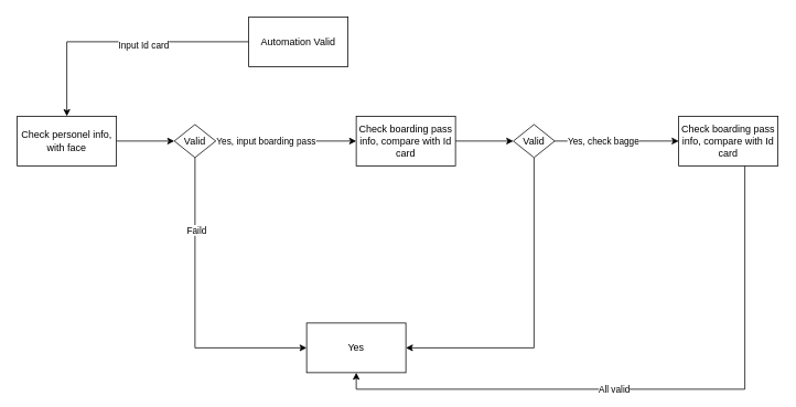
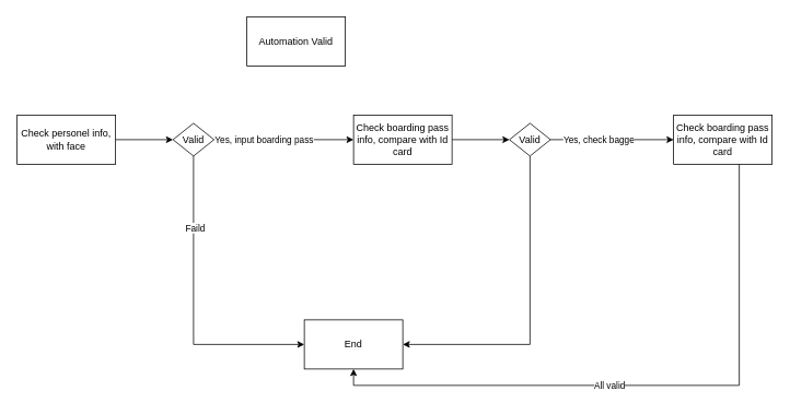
- <mxCell id="2" style="edgeStyle=orthogonalEdgeStyle;rounded=0;orthogonalLoop=1;jettySize=auto;html=1;" edge="1" parent="1" source="4" target="6"><mxGeometry relative="1" as="geometry" /></mxCell>
- <mxCell id="3" value="Input Id card" style="edgeLabel;html=1;align=center;verticalAlign=middle;resizable=0;points=[];" vertex="1" connectable="0" parent="2"><mxGeometry x="-0.175" y="4" relative="1" as="geometry"><mxPoint as="offset" /></mxGeometry></mxCell>
- <mxCell id="14" value="Yes" style="rounded=0;whiteSpace=wrap;html=1;" vertex="1" parent="1"><mxGeometry x="370" y="390" width="120" height="60" as="geometry" /></mxCell>
+ <mxCell id="14" value="End" style="rounded=0;whiteSpace=wrap;html=1;" vertex="1" parent="1"><mxGeometry x="370" y="390" width="120" height="60" as="geometry" /></mxCell>
